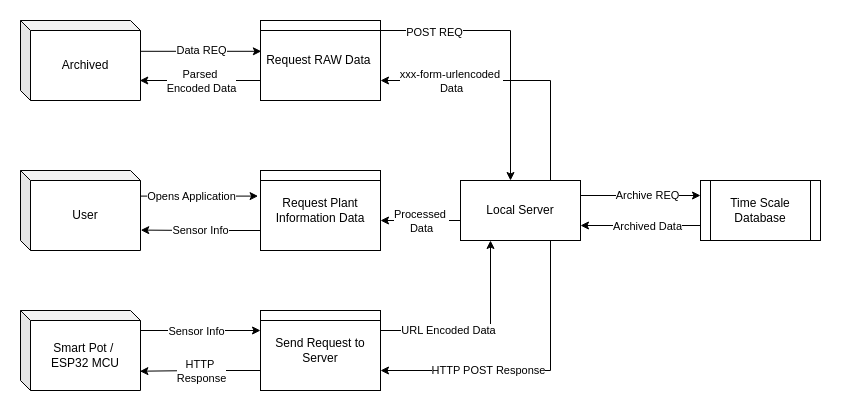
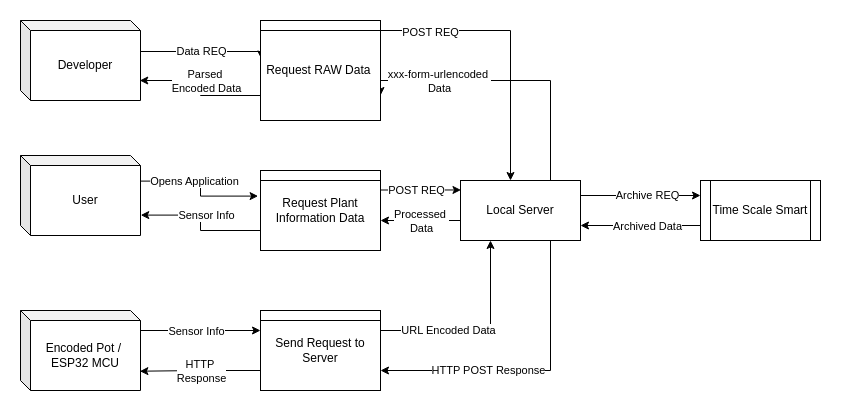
- <mxCell id="33" value="Request RAW Data&amp;nbsp;" style="shape=internalStorage;whiteSpace=wrap;html=1;backgroundOutline=1;dx=0;dy=10;" vertex="1" parent="1"><mxGeometry x="260" y="20" width="120" height="80" as="geometry" /></mxCell>
+ <mxCell id="33" value="Request RAW Data&amp;nbsp;" style="shape=internalStorage;whiteSpace=wrap;html=1;backgroundOutline=1;dx=0;dy=10;" vertex="1" parent="1"><mxGeometry x="260" y="20" width="120" height="100" as="geometry" /></mxCell>
- <mxCell id="30" value="Archived" style="shape=cube;whiteSpace=wrap;html=1;boundedLbl=1;backgroundOutline=1;darkOpacity=0.05;darkOpacity2=0.1;size=10;" vertex="1" parent="1"><mxGeometry x="20" y="20" width="120" height="80" as="geometry" /></mxCell>
+ <mxCell id="30" value="Developer" style="shape=cube;whiteSpace=wrap;html=1;boundedLbl=1;backgroundOutline=1;darkOpacity=0.05;darkOpacity2=0.1;size=10;" vertex="1" parent="1"><mxGeometry x="20" y="20" width="120" height="80" as="geometry" /></mxCell>
+ <mxCell id="5" style="edgeStyle=orthogonalEdgeStyle;rounded=0;orthogonalLoop=1;jettySize=auto;html=1;exitX=1;exitY=0.25;exitDx=0;exitDy=0;entryX=0.004;entryY=0.158;entryDx=0;entryDy=0;entryPerimeter=0;" edge="1" parent="1" source="9" target="24"><mxGeometry relative="1" as="geometry"><mxPoint x="500" y="280" as="targetPoint" /><Array as="points"><mxPoint x="461" y="190" /></Array></mxGeometry></mxCell>
+ <mxCell id="6" value="POST REQ" style="edgeLabel;html=1;align=center;verticalAlign=middle;resizable=0;points=[];" vertex="1" connectable="0" parent="5"><mxGeometry x="-0.475" y="-1" relative="1" as="geometry"><mxPoint x="14" y="-1" as="offset" /></mxGeometry></mxCell>
- <mxCell id="4" value="User" style="shape=cube;whiteSpace=wrap;html=1;boundedLbl=1;backgroundOutline=1;darkOpacity=0.05;darkOpacity2=0.1;size=10;" vertex="1" parent="1"><mxGeometry x="20" y="170" width="120" height="80" as="geometry" /></mxCell>
+ <mxCell id="4" value="User" style="shape=cube;whiteSpace=wrap;html=1;boundedLbl=1;backgroundOutline=1;darkOpacity=0.05;darkOpacity2=0.1;size=10;" vertex="1" parent="1"><mxGeometry x="20" y="155" width="120" height="80" as="geometry" /></mxCell>
- <mxCell id="27" value="Time Scale Database" style="shape=process;whiteSpace=wrap;html=1;backgroundOutline=1;size=0.083;" vertex="1" parent="1"><mxGeometry x="700" y="180" width="120" height="60" as="geometry" /></mxCell>
+ <mxCell id="27" value="Time Scale Smart" style="shape=process;whiteSpace=wrap;html=1;backgroundOutline=1;size=0.083;" vertex="1" parent="1"><mxGeometry x="700" y="180" width="120" height="60" as="geometry" /></mxCell>
- <mxCell id="10" value="Smart Pot /&amp;nbsp;&lt;div&gt;ESP32 MCU&lt;/div&gt;" style="shape=cube;whiteSpace=wrap;html=1;boundedLbl=1;backgroundOutline=1;darkOpacity=0.05;darkOpacity2=0.1;size=10;" vertex="1" parent="1"><mxGeometry x="20" y="310" width="120" height="80" as="geometry" /></mxCell>
+ <mxCell id="10" value="Encoded Pot /&amp;nbsp;&lt;div&gt;ESP32 MCU&lt;/div&gt;" style="shape=cube;whiteSpace=wrap;html=1;boundedLbl=1;backgroundOutline=1;darkOpacity=0.05;darkOpacity2=0.1;size=10;" vertex="1" parent="1"><mxGeometry x="20" y="310" width="120" height="80" as="geometry" /></mxCell>
